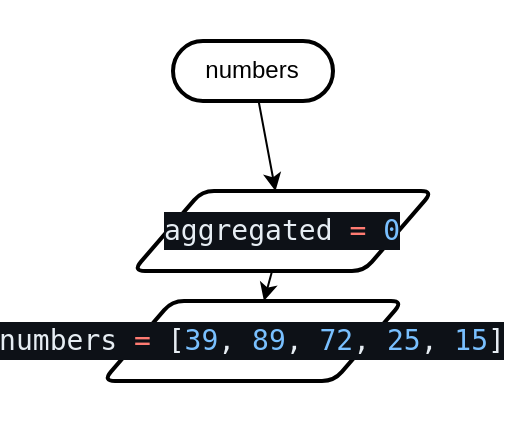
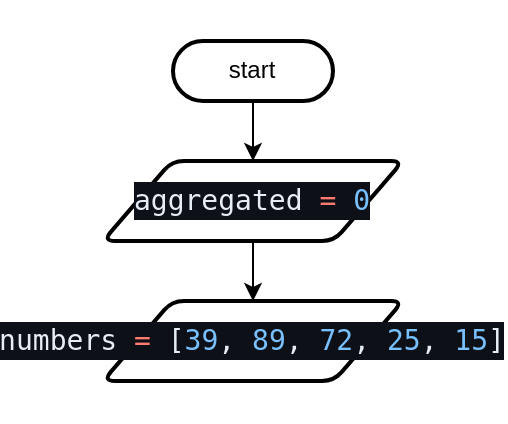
- <mxCell id="3" value="numbers" style="html=1;dashed=0;whiteSpace=wrap;shape=mxgraph.dfd.start;strokeWidth=2;" vertex="1" parent="1"><mxGeometry x="55" y="20" width="80" height="30" as="geometry" /></mxCell>
+ <mxCell id="3" value="start" style="html=1;dashed=0;whiteSpace=wrap;shape=mxgraph.dfd.start;strokeWidth=2;" vertex="1" parent="1"><mxGeometry x="55" y="20" width="80" height="30" as="geometry" /></mxCell>
- <mxCell id="5" value="&lt;div style=&quot;color: rgb(230, 237, 243); background-color: rgb(13, 17, 23); font-family: &amp;quot;Droid Sans Mono&amp;quot;, &amp;quot;monospace&amp;quot;, monospace; font-size: 14px; line-height: 19px; white-space: pre;&quot;&gt;&lt;span style=&quot;color: #e6edf3;&quot;&gt;aggregated&lt;/span&gt;&lt;span style=&quot;color: #e6edf3;&quot;&gt; &lt;/span&gt;&lt;span style=&quot;color: #ff7b72;&quot;&gt;=&lt;/span&gt;&lt;span style=&quot;color: #e6edf3;&quot;&gt; &lt;/span&gt;&lt;span style=&quot;color: #79c0ff;&quot;&gt;0&lt;/span&gt;&lt;/div&gt;" style="shape=parallelogram;html=1;strokeWidth=2;perimeter=parallelogramPerimeter;whiteSpace=wrap;rounded=1;arcSize=12;size=0.23;" vertex="1" parent="1"><mxGeometry x="35" y="95" width="150" height="40" as="geometry" /></mxCell>
+ <mxCell id="5" value="&lt;div style=&quot;color: rgb(230, 237, 243); background-color: rgb(13, 17, 23); font-family: &amp;quot;Droid Sans Mono&amp;quot;, &amp;quot;monospace&amp;quot;, monospace; font-size: 14px; line-height: 19px; white-space: pre;&quot;&gt;&lt;span style=&quot;color: #e6edf3;&quot;&gt;aggregated&lt;/span&gt;&lt;span style=&quot;color: #e6edf3;&quot;&gt; &lt;/span&gt;&lt;span style=&quot;color: #ff7b72;&quot;&gt;=&lt;/span&gt;&lt;span style=&quot;color: #e6edf3;&quot;&gt; &lt;/span&gt;&lt;span style=&quot;color: #79c0ff;&quot;&gt;0&lt;/span&gt;&lt;/div&gt;" style="shape=parallelogram;html=1;strokeWidth=2;perimeter=parallelogramPerimeter;whiteSpace=wrap;rounded=1;arcSize=12;size=0.23;" vertex="1" parent="1"><mxGeometry x="20" y="80" width="150" height="40" as="geometry" /></mxCell>
